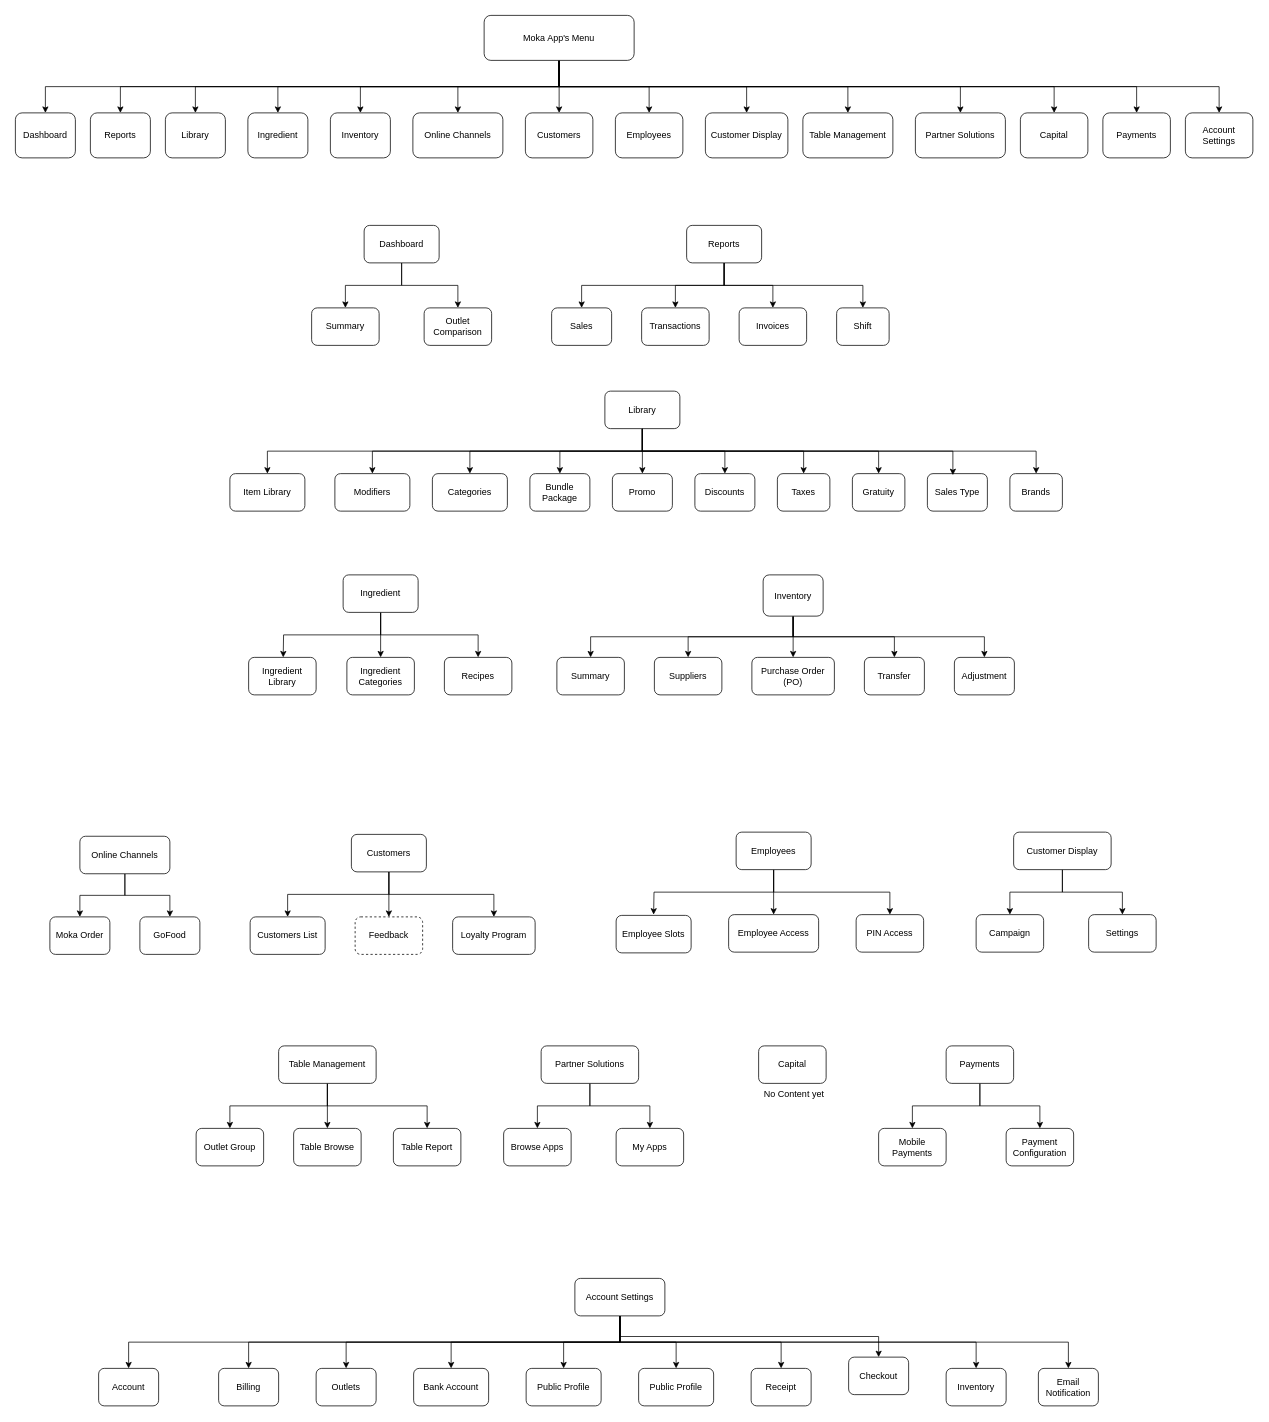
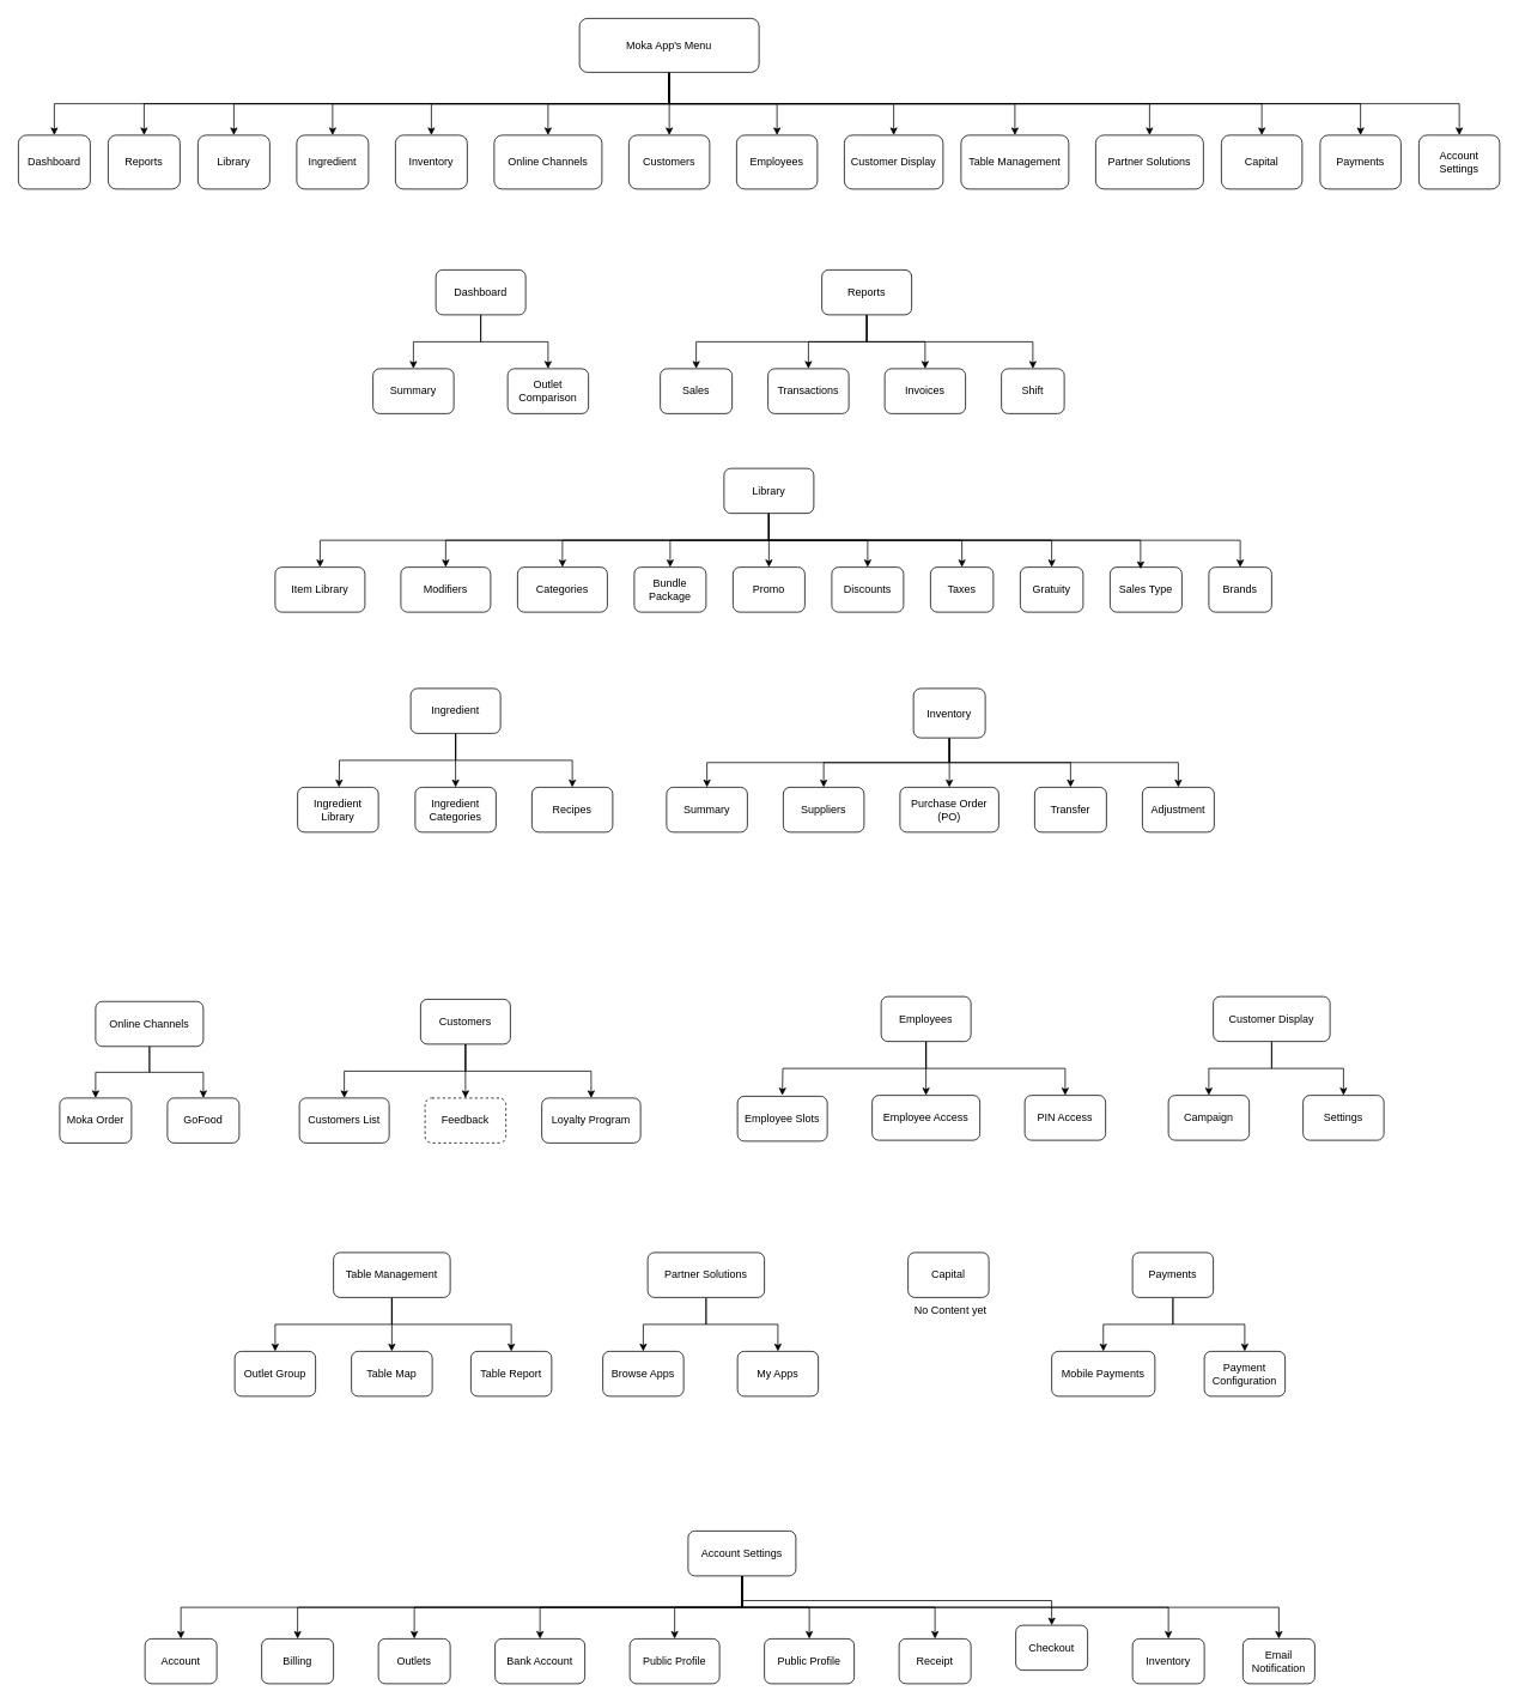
- <mxCell id="113" value="Table Browse" style="rounded=1;whiteSpace=wrap;html=1;" vertex="1" parent="1"><mxGeometry x="391" y="1504" width="90" height="50" as="geometry" /></mxCell>
+ <mxCell id="113" value="Table Map" style="rounded=1;whiteSpace=wrap;html=1;" vertex="1" parent="1"><mxGeometry x="391" y="1504" width="90" height="50" as="geometry" /></mxCell>
- <mxCell id="125" value="Mobile Payments" style="rounded=1;whiteSpace=wrap;html=1;" vertex="1" parent="1"><mxGeometry x="1171" y="1504" width="90" height="50" as="geometry" /></mxCell>
+ <mxCell id="125" value="Mobile Payments" style="rounded=1;whiteSpace=wrap;html=1;" vertex="1" parent="1"><mxGeometry x="1171" y="1504" width="115" height="50" as="geometry" /></mxCell>
- <mxCell id="138" value="Account" style="rounded=1;whiteSpace=wrap;html=1;" vertex="1" parent="1"><mxGeometry x="131" y="1824" width="80" height="50" as="geometry" /></mxCell>
+ <mxCell id="138" value="Account" style="rounded=1;whiteSpace=wrap;html=1;" vertex="1" parent="1"><mxGeometry x="161" y="1824" width="80" height="50" as="geometry" /></mxCell>
